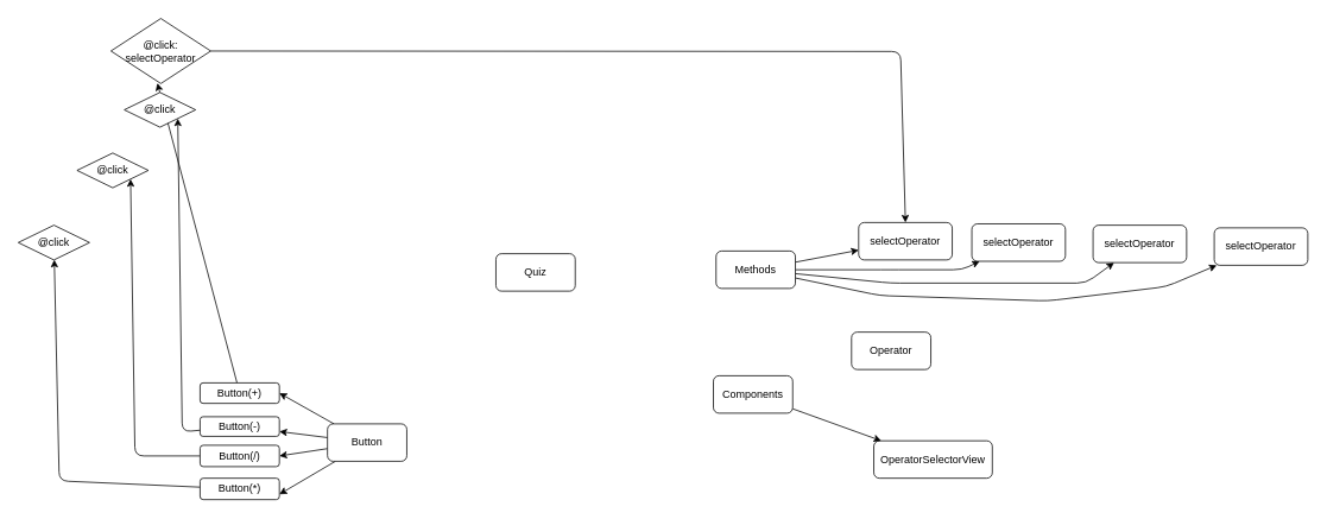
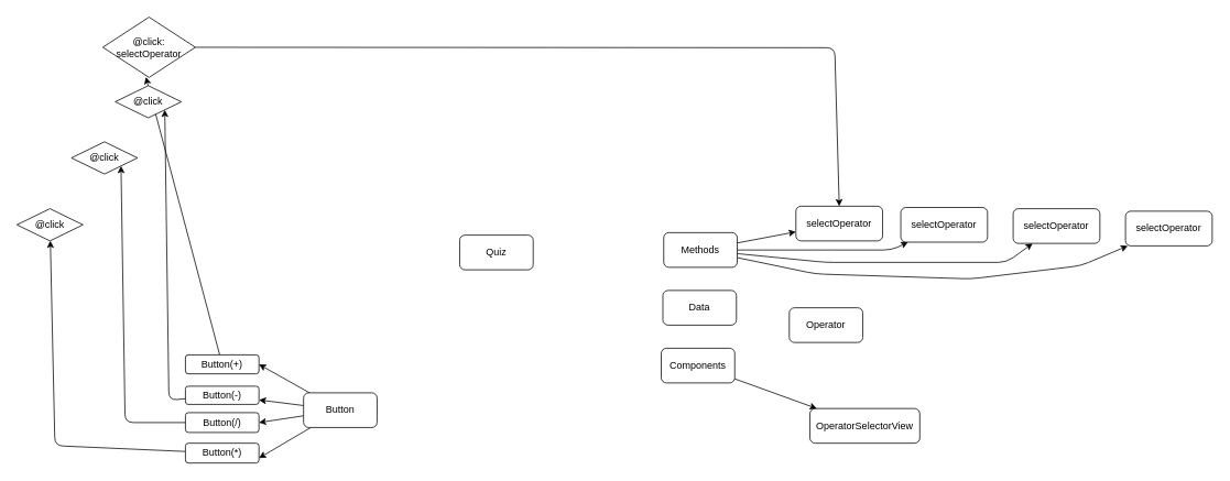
+ <mxCell id="24" value="Data" style="rounded=1;whiteSpace=wrap;html=1;" vertex="1" parent="1"><mxGeometry x="802" y="351" width="89" height="42" as="geometry" /></mxCell>
